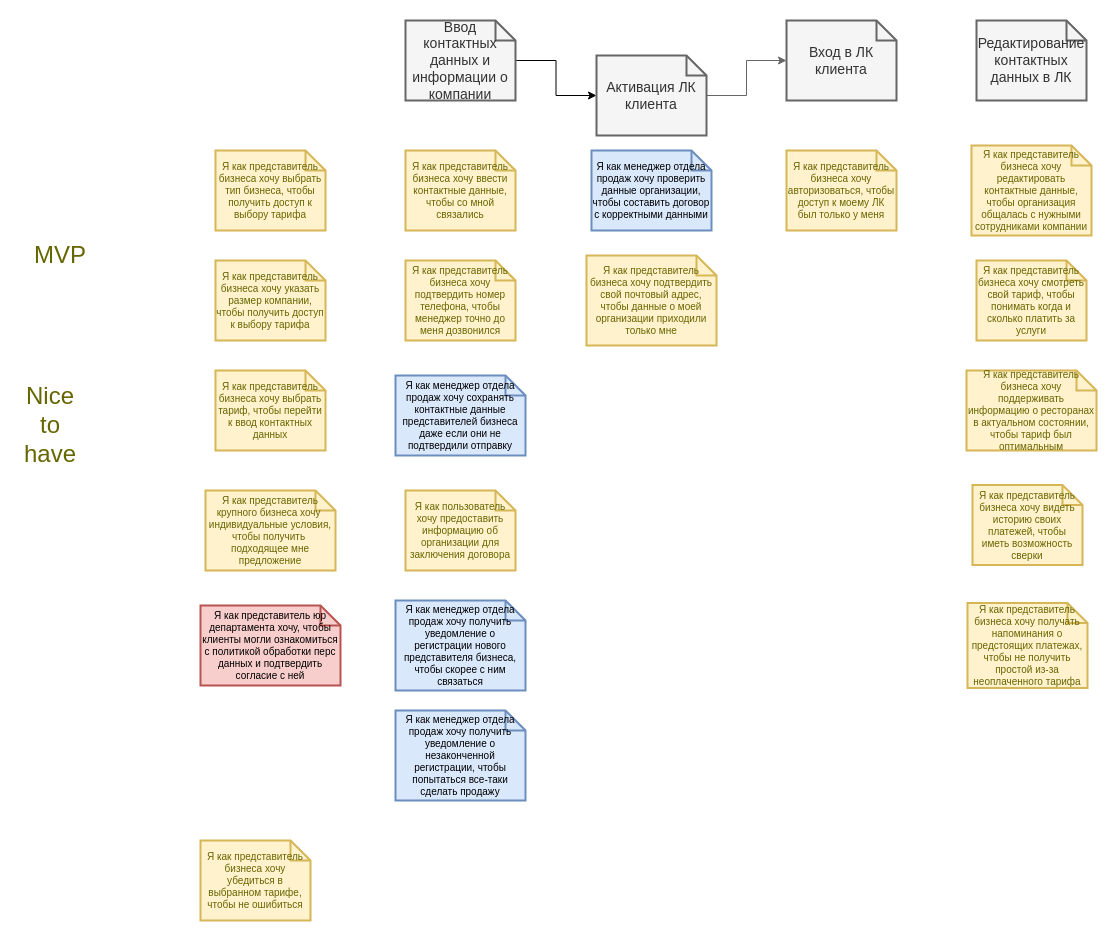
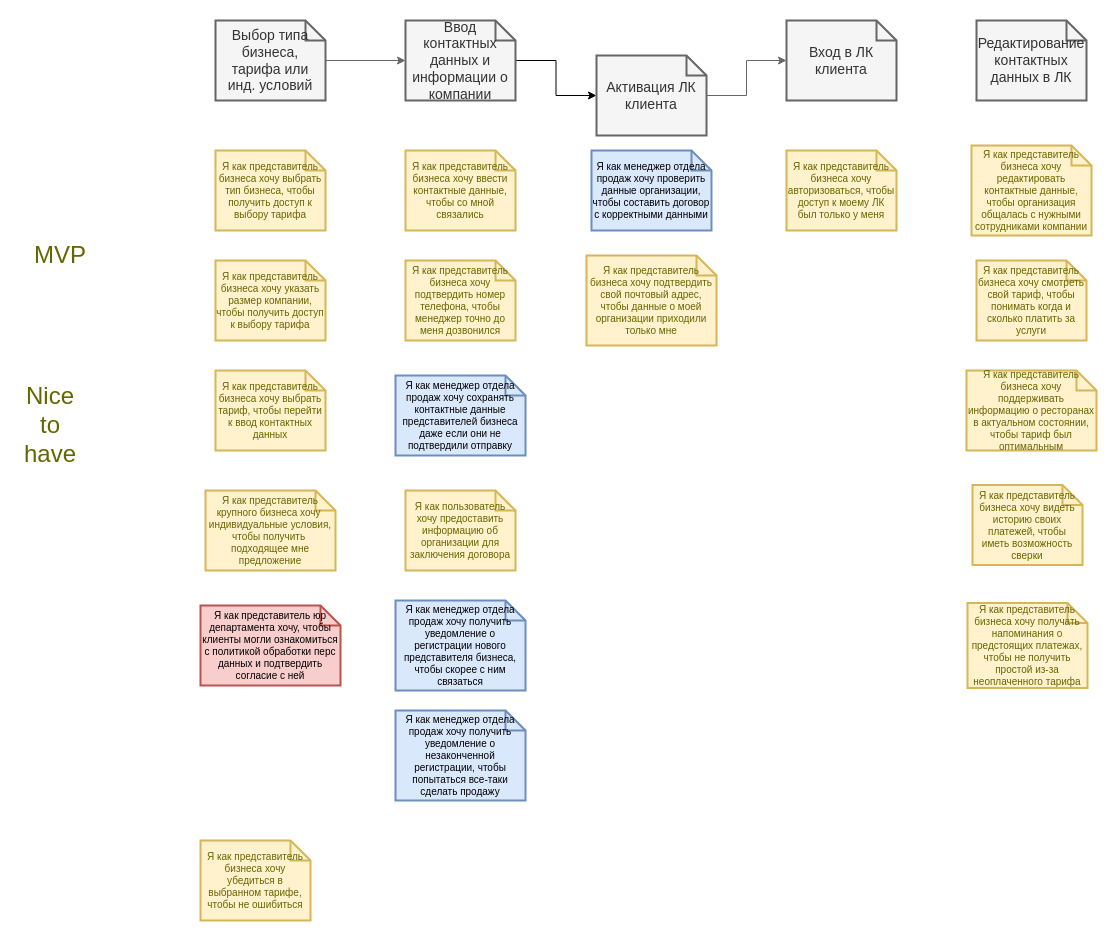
+ <mxCell id="3" value="Выбор типа бизнеса, тарифа или инд. условий" style="shape=note;strokeWidth=2;fontSize=14;size=20;whiteSpace=wrap;html=1;fillColor=#f5f5f5;fontColor=#333333;strokeColor=#666666;" vertex="1" parent="1"><mxGeometry x="215" y="20" width="110.0" height="80" as="geometry" /></mxCell>
+ <mxCell id="2" value="" style="edgeStyle=orthogonalEdgeStyle;rounded=0;orthogonalLoop=1;jettySize=auto;html=1;fillColor=#f5f5f5;strokeColor=#666666;" edge="1" parent="1" source="3" target="5"><mxGeometry relative="1" as="geometry" /></mxCell>
